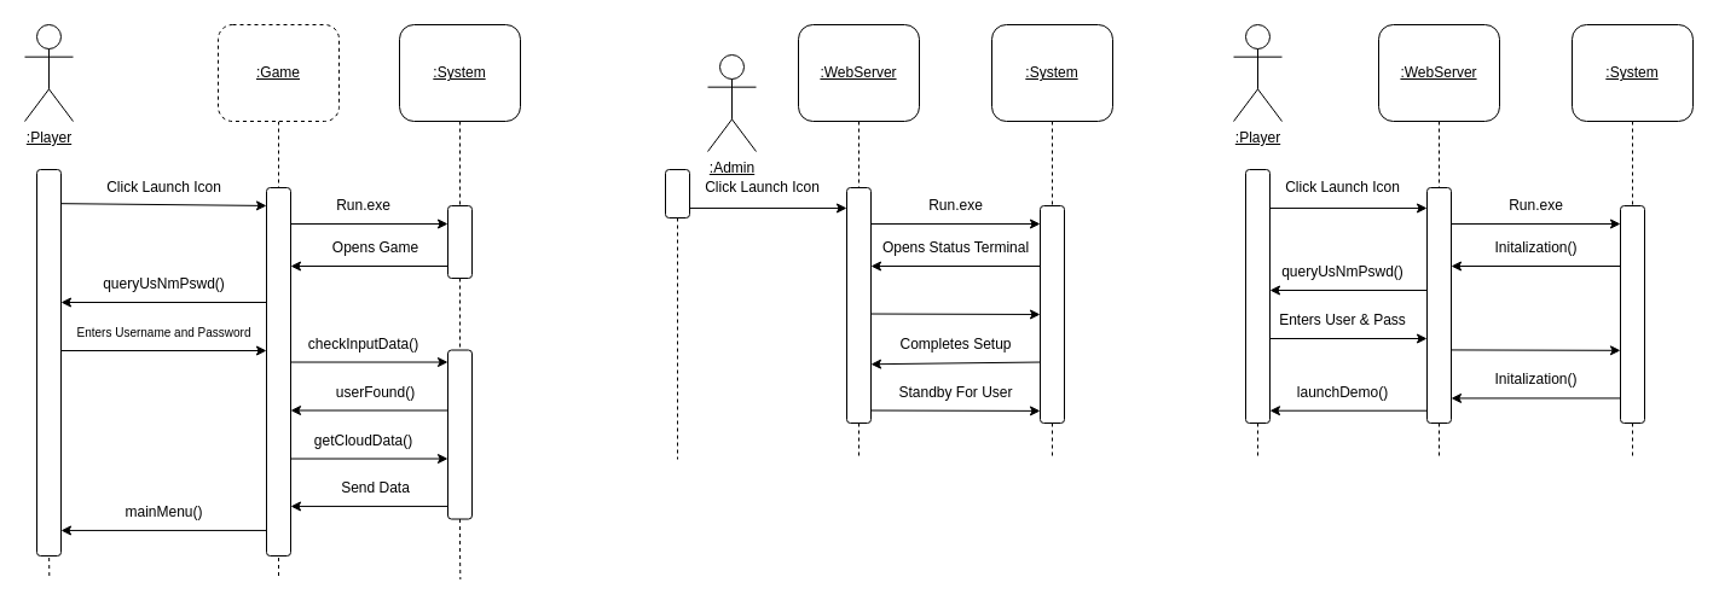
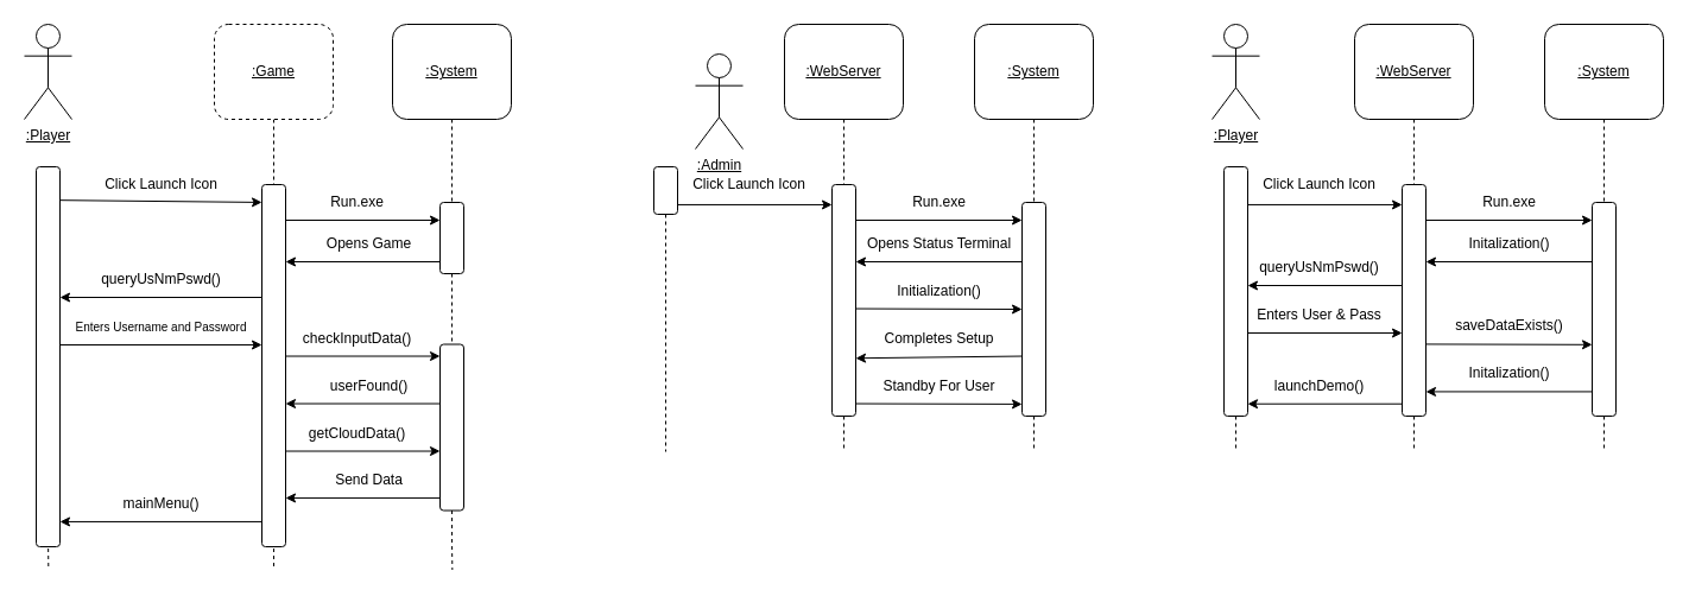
+ <mxCell id="52" value="Initialization()" style="text;html=1;align=center;verticalAlign=middle;resizable=0;points=[];autosize=1;strokeColor=none;fillColor=none;" parent="1" vertex="1"><mxGeometry x="745" y="229.52" width="90" height="30" as="geometry" /></mxCell>
+ <mxCell id="75" value="saveDataExists()" style="text;html=1;align=center;verticalAlign=middle;resizable=0;points=[];autosize=1;strokeColor=none;fillColor=none;" parent="1" vertex="1"><mxGeometry x="1215" y="259.43" width="110" height="30" as="geometry" /></mxCell>
